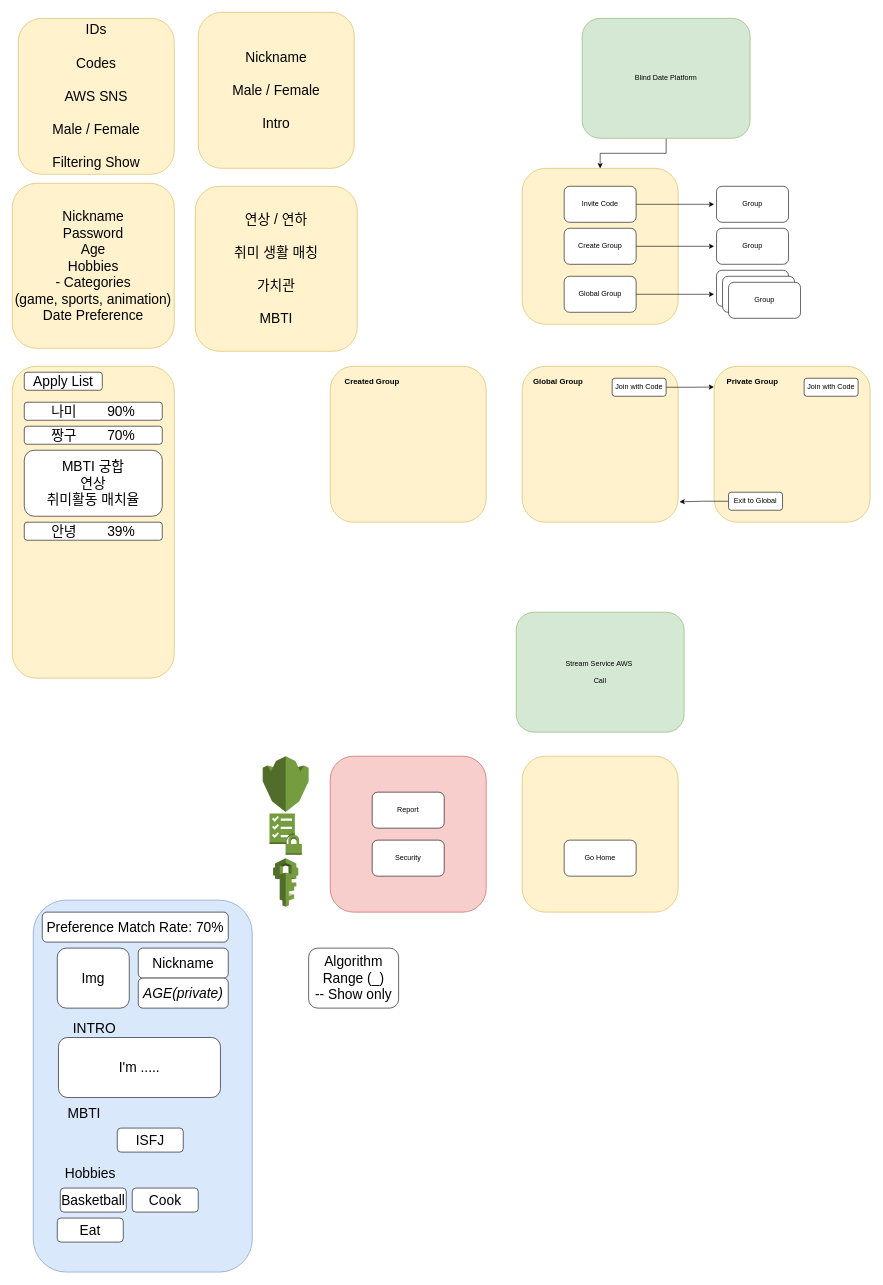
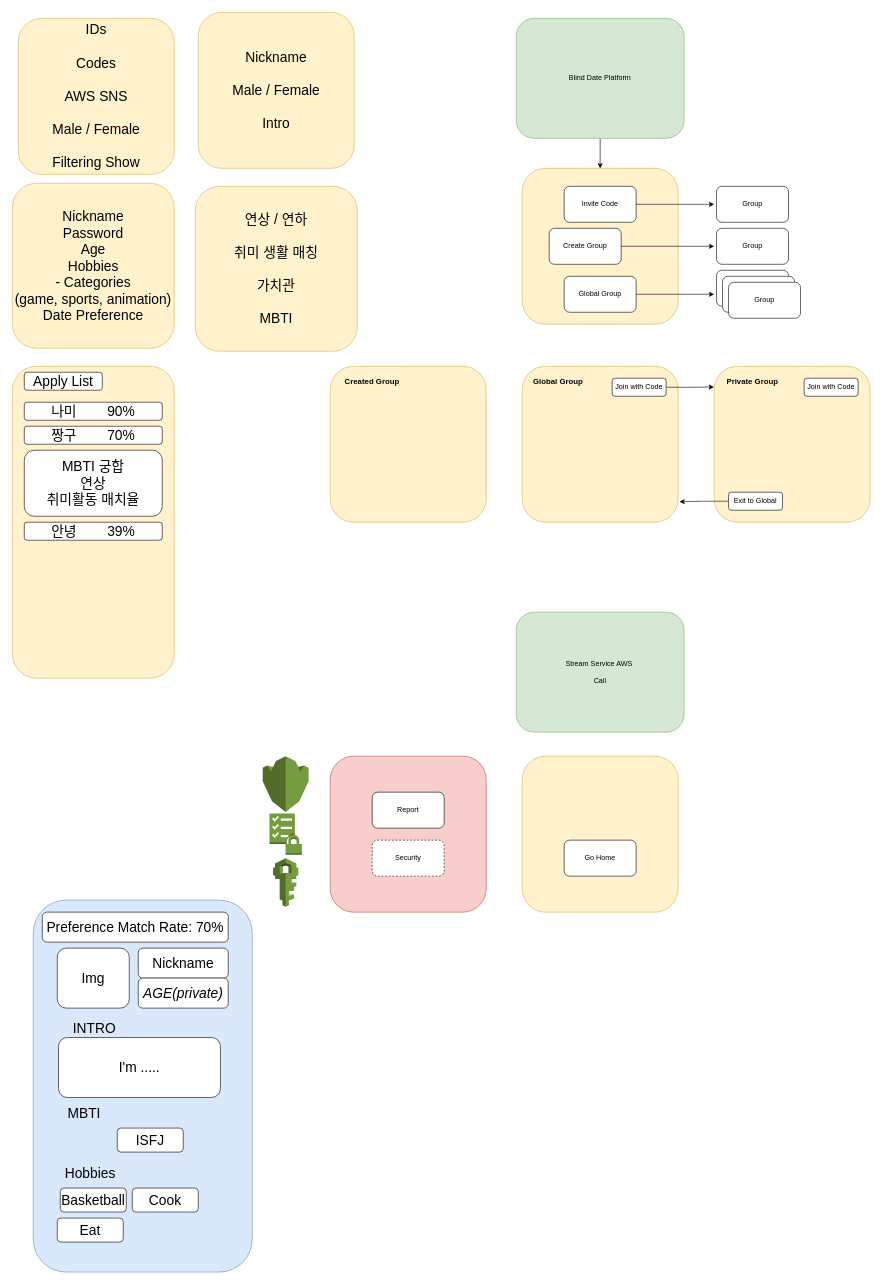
- <mxCell id="5" value="Blind Date Platform" style="rounded=1;whiteSpace=wrap;html=1;fillColor=#d5e8d4;strokeColor=#82b366;" parent="1" vertex="1"><mxGeometry x="970" y="30" width="280" height="200" as="geometry" /></mxCell>
+ <mxCell id="5" value="Blind Date Platform" style="rounded=1;whiteSpace=wrap;html=1;fillColor=#d5e8d4;strokeColor=#82b366;" parent="1" vertex="1"><mxGeometry x="860" y="30" width="280" height="200" as="geometry" /></mxCell>
- <mxCell id="14" value="Create Group" style="rounded=1;whiteSpace=wrap;html=1;" parent="1" vertex="1"><mxGeometry x="940" y="380" width="120" height="60" as="geometry" /></mxCell>
+ <mxCell id="14" value="Create Group" style="rounded=1;whiteSpace=wrap;html=1;" parent="1" vertex="1"><mxGeometry x="915" y="380" width="120" height="60" as="geometry" /></mxCell>
- <mxCell id="32" value="Security" style="rounded=1;whiteSpace=wrap;html=1;" vertex="1" parent="1"><mxGeometry x="620" y="1400" width="120" height="60" as="geometry" /></mxCell>
+ <mxCell id="32" value="Security" style="rounded=1;whiteSpace=wrap;html=1;dashed=1;" vertex="1" parent="1"><mxGeometry x="620" y="1400" width="120" height="60" as="geometry" /></mxCell>
- <mxCell id="59" value="Algorithm&lt;br&gt;Range (_)&lt;br&gt;-- Show only" style="rounded=1;whiteSpace=wrap;html=1;fontSize=23;" vertex="1" parent="1"><mxGeometry x="514" y="1580" width="150" height="100" as="geometry" /></mxCell>
